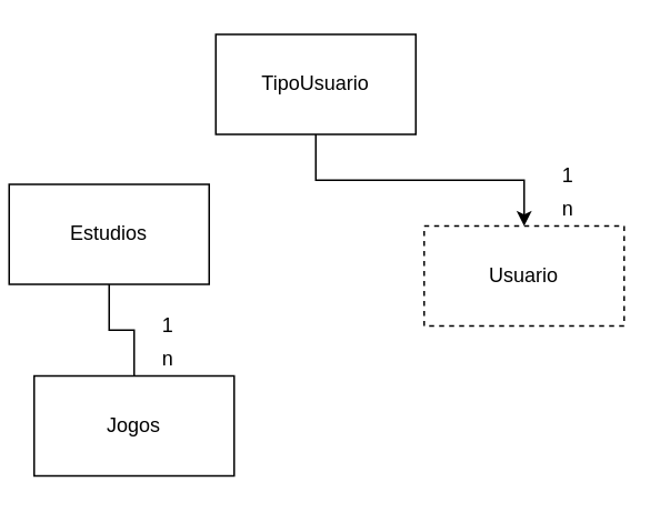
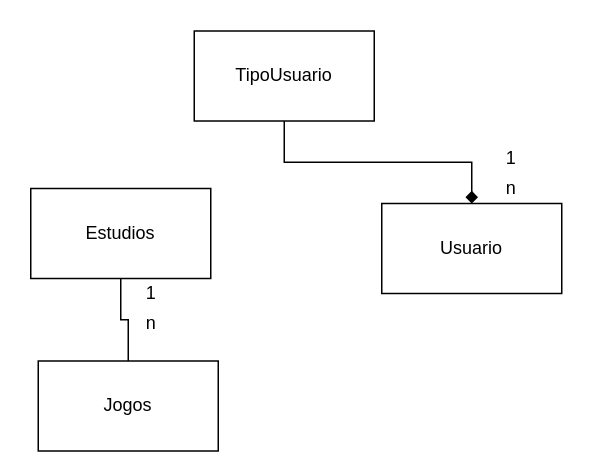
- <mxCell id="5" style="edgeStyle=orthogonalEdgeStyle;rounded=0;orthogonalLoop=1;jettySize=auto;html=1;exitX=0.5;exitY=1;exitDx=0;exitDy=0;" edge="1" parent="1" source="6" target="7"><mxGeometry relative="1" as="geometry" /></mxCell>
+ <mxCell id="5" style="edgeStyle=orthogonalEdgeStyle;rounded=0;orthogonalLoop=1;jettySize=auto;html=1;exitX=0.5;exitY=1;exitDx=0;exitDy=0;endArrow=diamond;" edge="1" parent="1" source="6" target="7"><mxGeometry relative="1" as="geometry" /></mxCell>
- <mxCell id="4" value="Estudios" style="rounded=0;whiteSpace=wrap;html=1;" vertex="1" parent="1"><mxGeometry x="5" y="110" width="120" height="60" as="geometry" /></mxCell>
+ <mxCell id="4" value="Estudios" style="rounded=0;whiteSpace=wrap;html=1;" vertex="1" parent="1"><mxGeometry x="20" y="125" width="120" height="60" as="geometry" /></mxCell>
- <mxCell id="7" value="Usuario" style="rounded=0;whiteSpace=wrap;html=1;dashed=1;" vertex="1" parent="1"><mxGeometry x="254" y="135" width="120" height="60" as="geometry" /></mxCell>
+ <mxCell id="7" value="Usuario" style="rounded=0;whiteSpace=wrap;html=1;" vertex="1" parent="1"><mxGeometry x="254" y="135" width="120" height="60" as="geometry" /></mxCell>
- <mxCell id="2" value="Jogos" style="rounded=0;whiteSpace=wrap;html=1;" vertex="1" parent="1"><mxGeometry x="20" y="225" width="120" height="60" as="geometry" /></mxCell>
+ <mxCell id="2" value="Jogos" style="rounded=0;whiteSpace=wrap;html=1;" vertex="1" parent="1"><mxGeometry x="25" y="240" width="120" height="60" as="geometry" /></mxCell>
